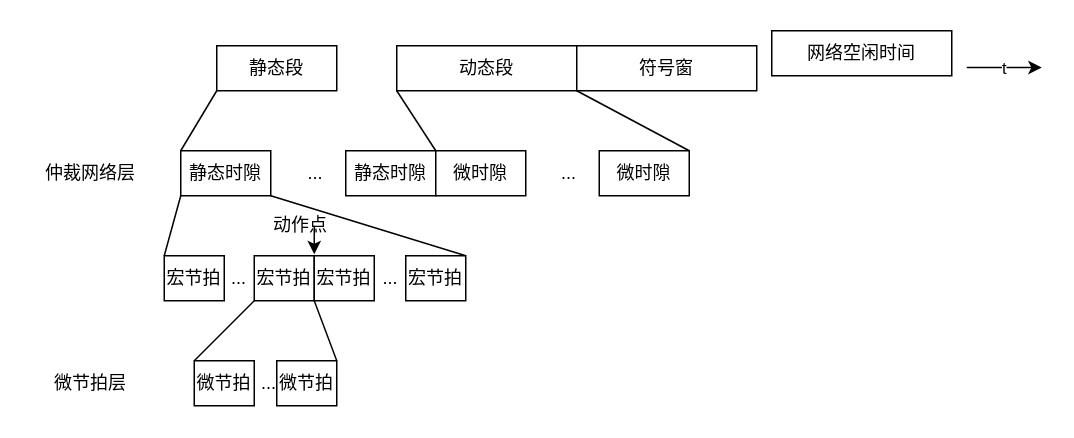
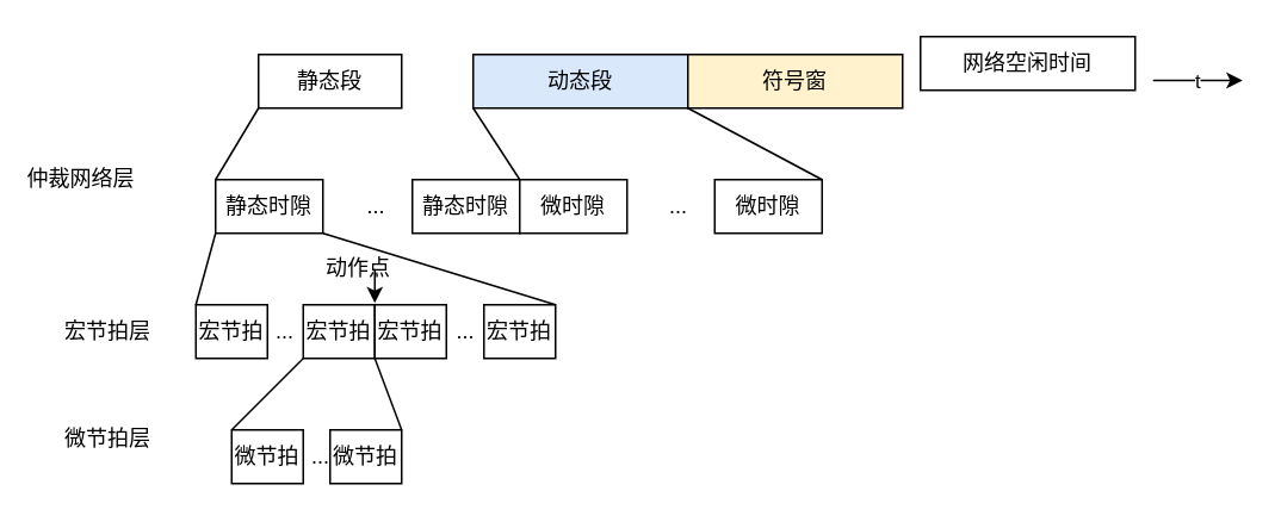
- <mxCell id="3" value="动态段" style="rounded=0;whiteSpace=wrap;html=1;" vertex="1" parent="1"><mxGeometry x="264" y="30" width="120" height="30" as="geometry" /></mxCell>
+ <mxCell id="3" value="动态段" style="rounded=0;whiteSpace=wrap;html=1;fillColor=#dae8fc;" vertex="1" parent="1"><mxGeometry x="264" y="30" width="120" height="30" as="geometry" /></mxCell>
- <mxCell id="4" value="符号窗" style="rounded=0;whiteSpace=wrap;html=1;" vertex="1" parent="1"><mxGeometry x="384" y="30" width="120" height="30" as="geometry" /></mxCell>
+ <mxCell id="4" value="符号窗" style="rounded=0;whiteSpace=wrap;html=1;fillColor=#fff2cc;" vertex="1" parent="1"><mxGeometry x="384" y="30" width="120" height="30" as="geometry" /></mxCell>
- <mxCell id="7" value="仲裁网络层" style="text;html=1;strokeColor=none;fillColor=none;align=center;verticalAlign=middle;whiteSpace=wrap;rounded=0;" vertex="1" parent="1"><mxGeometry x="20" y="100" width="80" height="30" as="geometry" /></mxCell>
+ <mxCell id="7" value="仲裁网络层" style="text;html=1;strokeColor=none;fillColor=none;align=center;verticalAlign=middle;whiteSpace=wrap;rounded=0;" vertex="1" parent="1"><mxGeometry x="5" y="85" width="80" height="30" as="geometry" /></mxCell>
+ <mxCell id="17" value="宏节拍层" style="text;html=1;strokeColor=none;fillColor=none;align=center;verticalAlign=middle;whiteSpace=wrap;rounded=0;" vertex="1" parent="1"><mxGeometry x="20" y="170" width="80" height="30" as="geometry" /></mxCell>
- <mxCell id="27" value="微节拍层" style="text;html=1;strokeColor=none;fillColor=none;align=center;verticalAlign=middle;whiteSpace=wrap;rounded=0;" vertex="1" parent="1"><mxGeometry x="20" y="240" width="80" height="30" as="geometry" /></mxCell>
+ <mxCell id="27" value="微节拍层" style="text;html=1;strokeColor=none;fillColor=none;align=center;verticalAlign=middle;whiteSpace=wrap;rounded=0;" vertex="1" parent="1"><mxGeometry x="20" y="230" width="80" height="30" as="geometry" /></mxCell>
